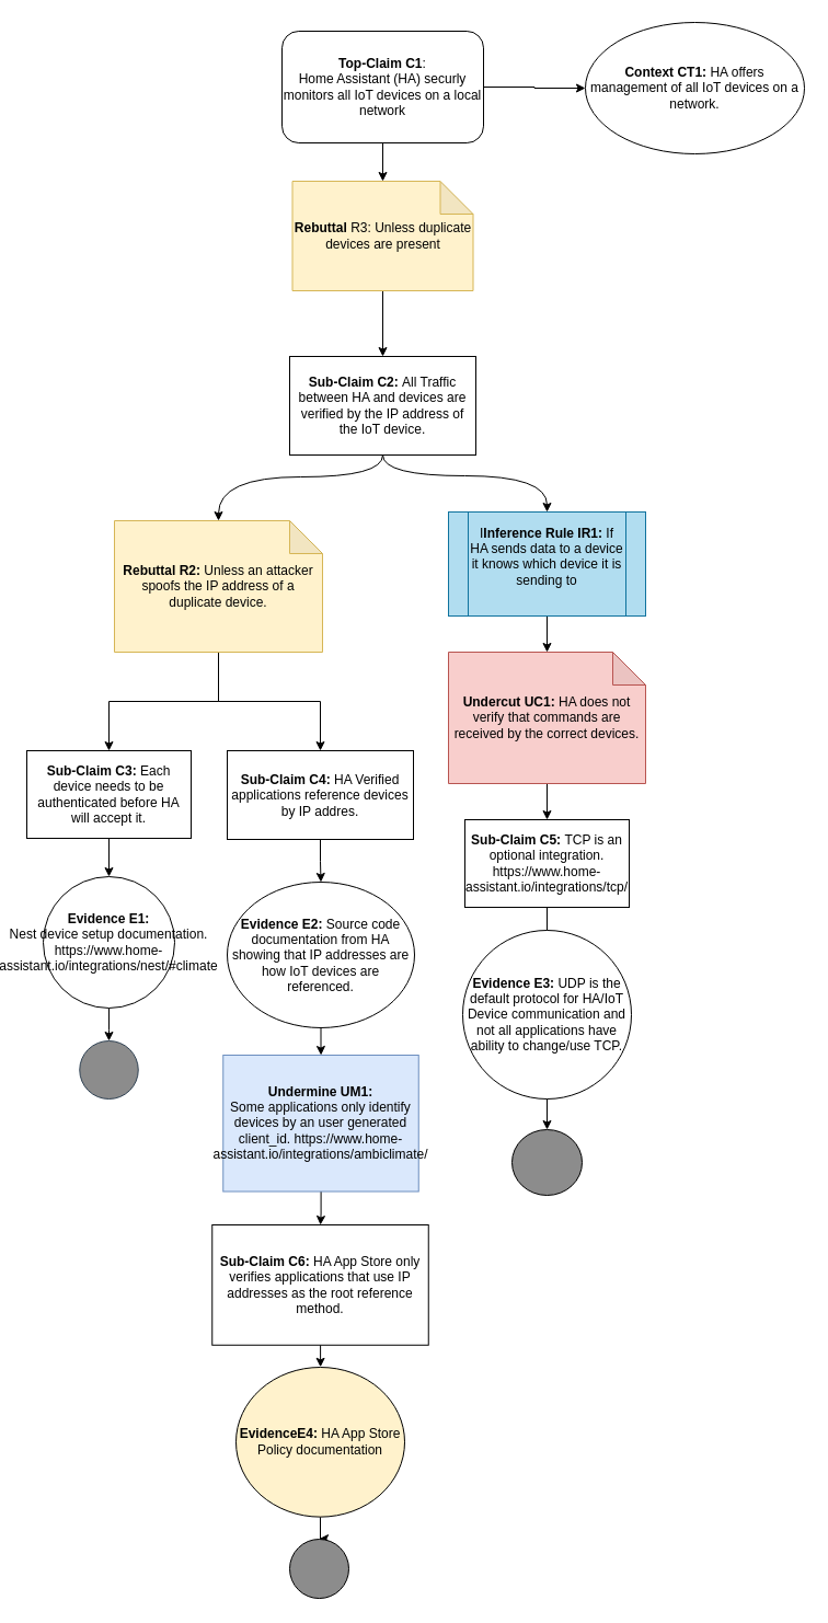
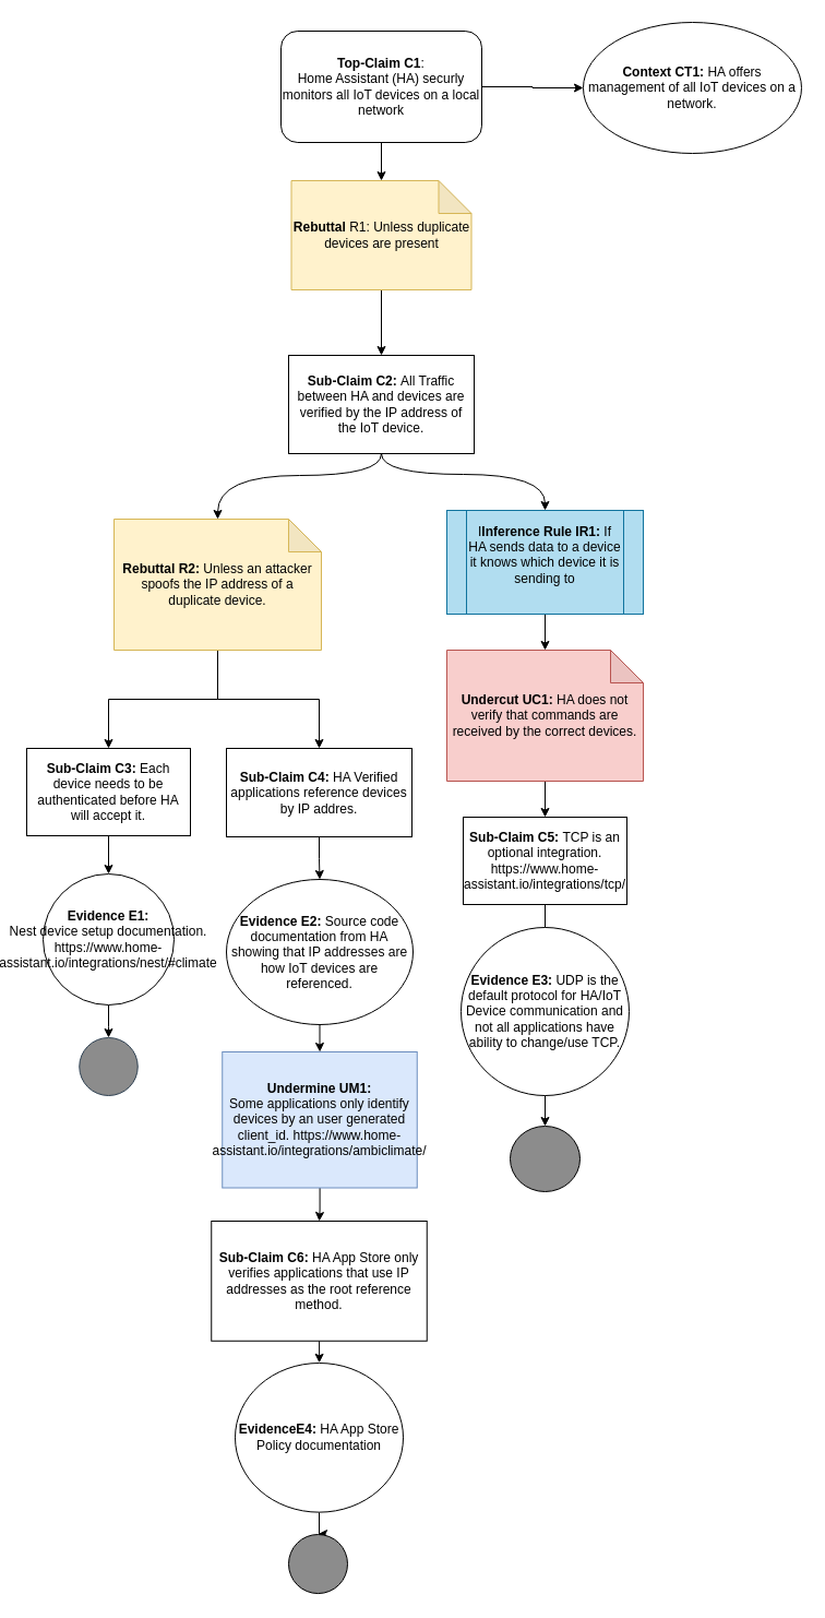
- <mxCell id="6" value="&lt;b&gt;Rebuttal &lt;/b&gt;R3: Unless duplicate devices are present&lt;br&gt;&lt;b&gt;&lt;/b&gt;" style="shape=note;whiteSpace=wrap;html=1;backgroundOutline=1;darkOpacity=0.05;fillColor=#fff2cc;strokeColor=#d6b656;" parent="1" vertex="1"><mxGeometry x="262.5" y="165" width="165" height="100" as="geometry" /></mxCell>
+ <mxCell id="6" value="&lt;b&gt;Rebuttal &lt;/b&gt;R1: Unless duplicate devices are present&lt;br&gt;&lt;b&gt;&lt;/b&gt;" style="shape=note;whiteSpace=wrap;html=1;backgroundOutline=1;darkOpacity=0.05;fillColor=#fff2cc;strokeColor=#d6b656;" parent="1" vertex="1"><mxGeometry x="262.5" y="165" width="165" height="100" as="geometry" /></mxCell>
- <mxCell id="38" value="&lt;b&gt;EvidenceE4: &lt;/b&gt;HA App Store Policy documentation&lt;br&gt;&lt;b&gt;&lt;/b&gt;" style="ellipse;whiteSpace=wrap;html=1;fillColor=#fff2cc;" vertex="1" parent="1"><mxGeometry x="211" y="1248" width="154" height="136.63" as="geometry" /></mxCell>
+ <mxCell id="38" value="&lt;b&gt;EvidenceE4: &lt;/b&gt;HA App Store Policy documentation&lt;br&gt;&lt;b&gt;&lt;/b&gt;" style="ellipse;whiteSpace=wrap;html=1;" vertex="1" parent="1"><mxGeometry x="211" y="1248" width="154" height="136.63" as="geometry" /></mxCell>
